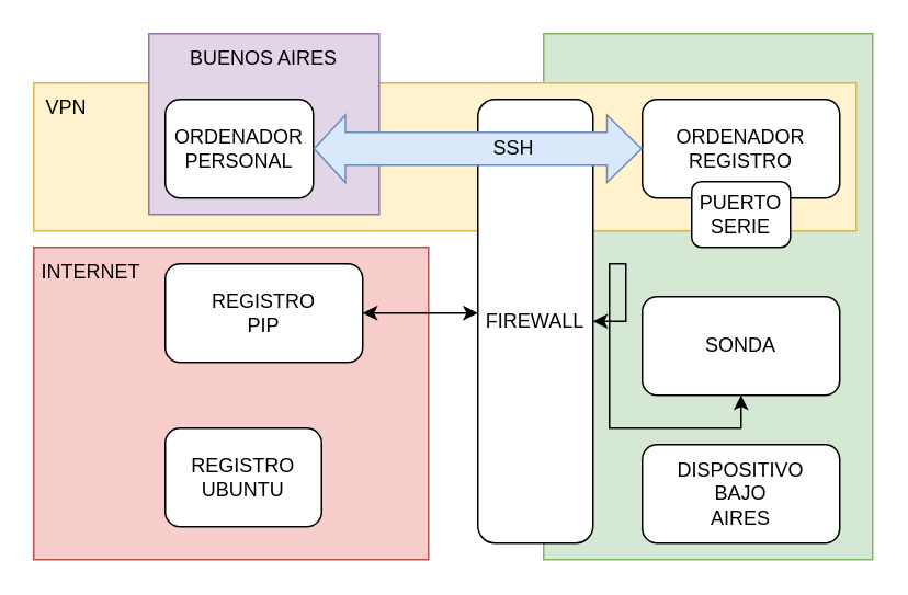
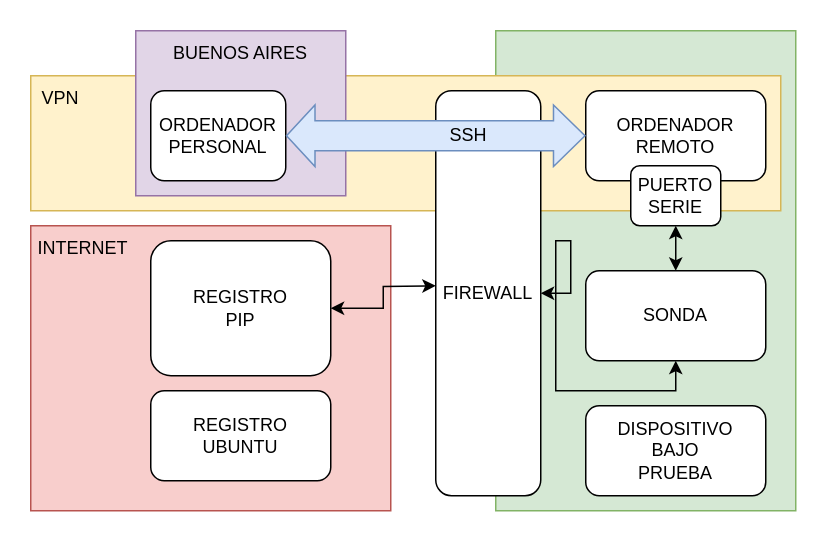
- <mxCell id="7" value="&lt;div&gt;ORDENADOR&lt;/div&gt;&lt;div&gt;REGISTRO&lt;br&gt;&lt;/div&gt;" style="rounded=1;whiteSpace=wrap;html=1;" vertex="1" parent="1"><mxGeometry x="390" y="60" width="120" height="60" as="geometry" /></mxCell>
+ <mxCell id="7" value="&lt;div&gt;ORDENADOR&lt;/div&gt;&lt;div&gt;REMOTO&lt;br&gt;&lt;/div&gt;" style="rounded=1;whiteSpace=wrap;html=1;" vertex="1" parent="1"><mxGeometry x="390" y="60" width="120" height="60" as="geometry" /></mxCell>
+ <mxCell id="10" style="edgeStyle=orthogonalEdgeStyle;rounded=0;orthogonalLoop=1;jettySize=auto;html=1;exitX=0.5;exitY=1;exitDx=0;exitDy=0;startArrow=classic;startFill=1;" edge="1" parent="1" source="11" target="9"><mxGeometry relative="1" as="geometry" /></mxCell>
- <mxCell id="14" value="&lt;div&gt;REGISTRO&lt;/div&gt;&lt;div&gt;PIP&lt;br&gt;&lt;/div&gt;" style="rounded=1;whiteSpace=wrap;html=1;" vertex="1" parent="1"><mxGeometry x="100" y="160" width="120" height="60" as="geometry" /></mxCell>
+ <mxCell id="14" value="&lt;div&gt;REGISTRO&lt;/div&gt;&lt;div&gt;PIP&lt;br&gt;&lt;/div&gt;" style="rounded=1;whiteSpace=wrap;html=1;" vertex="1" parent="1"><mxGeometry x="100" y="160" width="120" height="90" as="geometry" /></mxCell>
- <mxCell id="15" value="&lt;div&gt;REGISTRO&lt;/div&gt;&lt;div&gt;UBUNTU&lt;br&gt;&lt;/div&gt;" style="rounded=1;whiteSpace=wrap;html=1;" vertex="1" parent="1"><mxGeometry x="100" y="260" width="95" height="60" as="geometry" /></mxCell>
+ <mxCell id="15" value="&lt;div&gt;REGISTRO&lt;/div&gt;&lt;div&gt;UBUNTU&lt;br&gt;&lt;/div&gt;" style="rounded=1;whiteSpace=wrap;html=1;" vertex="1" parent="1"><mxGeometry x="100" y="260" width="120" height="60" as="geometry" /></mxCell>
- <mxCell id="12" value="&lt;div&gt;DISPOSITIVO&lt;/div&gt;&lt;div&gt;BAJO&lt;/div&gt;&lt;div&gt;AIRES&lt;br&gt;&lt;/div&gt;" style="rounded=1;whiteSpace=wrap;html=1;" vertex="1" parent="1"><mxGeometry x="390" y="270" width="120" height="60" as="geometry" /></mxCell>
+ <mxCell id="12" value="&lt;div&gt;DISPOSITIVO&lt;/div&gt;&lt;div&gt;BAJO&lt;/div&gt;&lt;div&gt;PRUEBA&lt;br&gt;&lt;/div&gt;" style="rounded=1;whiteSpace=wrap;html=1;" vertex="1" parent="1"><mxGeometry x="390" y="270" width="120" height="60" as="geometry" /></mxCell>
